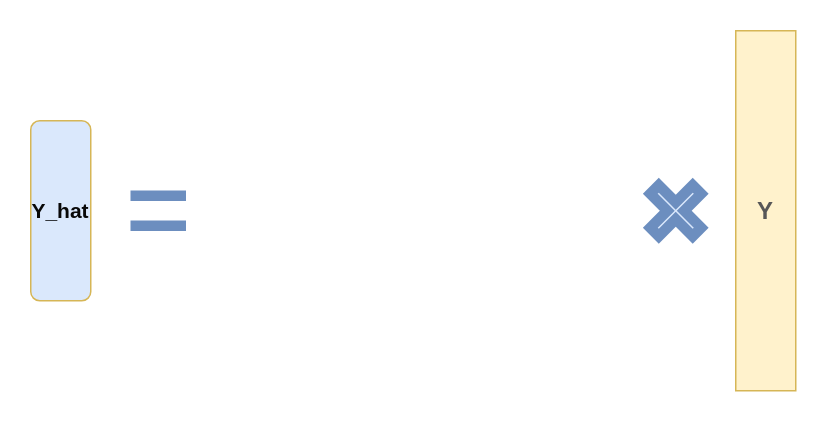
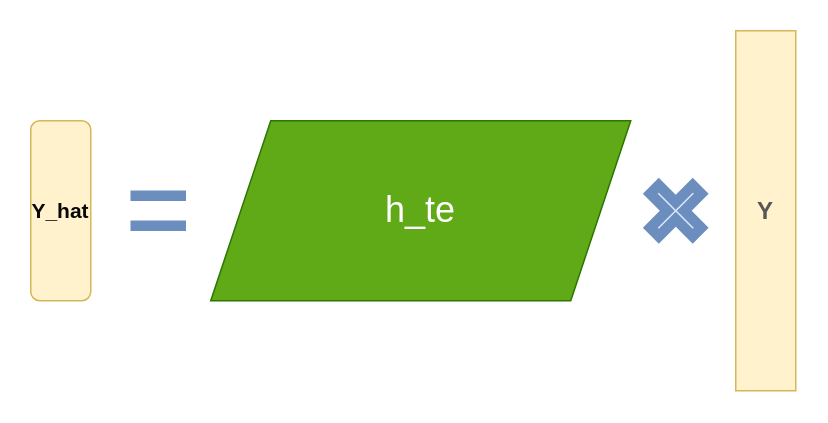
- <mxCell id="5" value="&lt;font color=&quot;#080808&quot;&gt;&lt;span style=&quot;font-size: 14px;&quot;&gt;&lt;b&gt;Y_hat&lt;/b&gt;&lt;/span&gt;&lt;/font&gt;" style="rounded=1;whiteSpace=wrap;html=1;fillColor=#dae8fc;strokeColor=#d6b656;" parent="1" vertex="1"><mxGeometry x="20" y="80" width="40" height="120" as="geometry" /></mxCell>
+ <mxCell id="5" value="&lt;font color=&quot;#080808&quot;&gt;&lt;span style=&quot;font-size: 14px;&quot;&gt;&lt;b&gt;Y_hat&lt;/b&gt;&lt;/span&gt;&lt;/font&gt;" style="rounded=1;whiteSpace=wrap;html=1;fillColor=#fff2cc;strokeColor=#d6b656;" parent="1" vertex="1"><mxGeometry x="20" y="80" width="40" height="120" as="geometry" /></mxCell>
+ <mxCell id="2" value="&lt;font style=&quot;font-size: 24px;&quot;&gt;h_te&lt;/font&gt;" style="shape=parallelogram;perimeter=parallelogramPerimeter;whiteSpace=wrap;html=1;fixedSize=1;size=40;fillColor=#60a917;fontColor=#ffffff;strokeColor=#2D7600;" parent="1" vertex="1"><mxGeometry x="140" y="80" width="280" height="120" as="geometry" /></mxCell>
